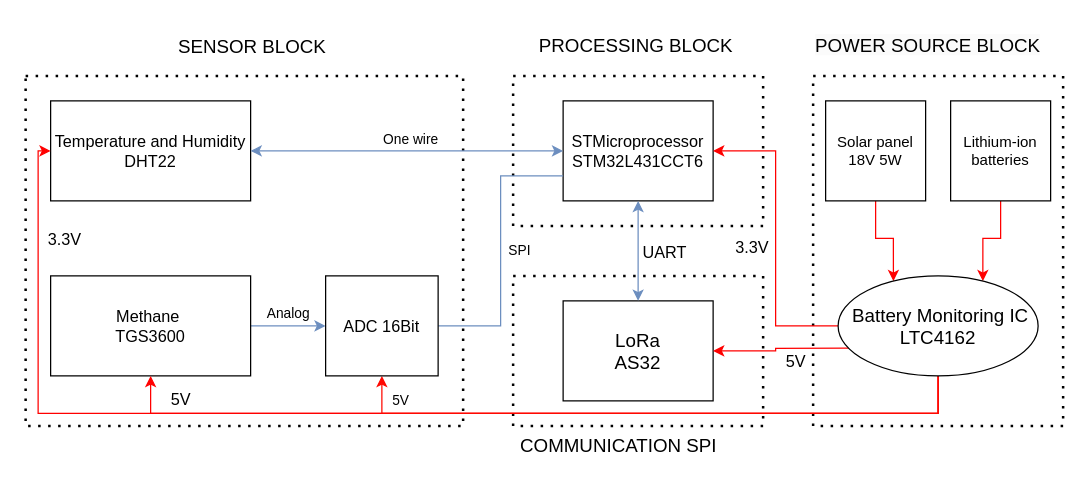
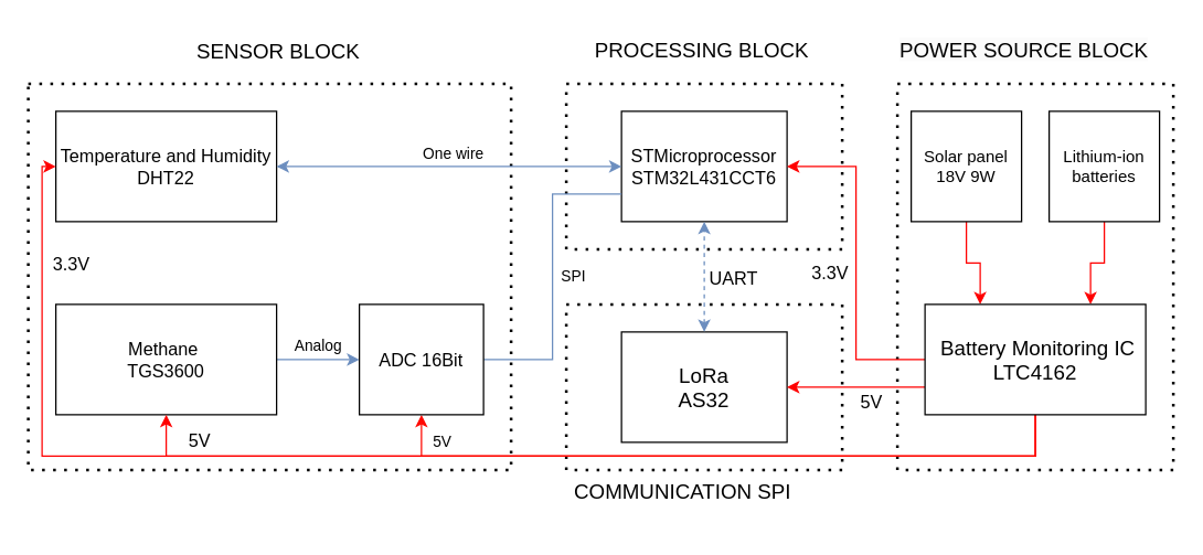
- <mxCell id="3" value="&lt;font style=&quot;font-size: 12px;&quot;&gt;Solar panel 18V 5W&lt;/font&gt;" style="rounded=0;whiteSpace=wrap;html=1;" vertex="1" parent="1"><mxGeometry x="660" y="80" width="80" height="80" as="geometry" /></mxCell>
+ <mxCell id="3" value="&lt;font style=&quot;font-size: 12px;&quot;&gt;Solar panel 18V 9W&lt;/font&gt;" style="rounded=0;whiteSpace=wrap;html=1;" vertex="1" parent="1"><mxGeometry x="660" y="80" width="80" height="80" as="geometry" /></mxCell>
- <mxCell id="28" value="" style="endArrow=classic;startArrow=classic;html=1;rounded=0;entryX=0.5;entryY=1;entryDx=0;entryDy=0;exitX=0.5;exitY=0;exitDx=0;exitDy=0;fillColor=#dae8fc;strokeColor=#6c8ebf;" edge="1" parent="1" source="7" target="6"><mxGeometry width="50" height="50" relative="1" as="geometry"><mxPoint x="480" y="240" as="sourcePoint" /><mxPoint x="530" y="190" as="targetPoint" /></mxGeometry></mxCell>
+ <mxCell id="28" value="" style="endArrow=classic;startArrow=classic;html=1;rounded=0;entryX=0.5;entryY=1;entryDx=0;entryDy=0;exitX=0.5;exitY=0;exitDx=0;exitDy=0;fillColor=#dae8fc;strokeColor=#6c8ebf;dashed=1;" edge="1" parent="1" source="7" target="6"><mxGeometry width="50" height="50" relative="1" as="geometry"><mxPoint x="480" y="240" as="sourcePoint" /><mxPoint x="530" y="190" as="targetPoint" /></mxGeometry></mxCell>
- <mxCell id="27" value="&lt;span style=&quot;font-size: 15px;&quot;&gt;&amp;nbsp;Battery Monitoring IC LTC4162&lt;/span&gt;" style="ellipse;whiteSpace=wrap;html=1;" vertex="1" parent="1"><mxGeometry x="670" y="220" width="160" height="80" as="geometry" /></mxCell>
+ <mxCell id="27" value="&lt;span style=&quot;font-size: 15px;&quot;&gt;&amp;nbsp;Battery Monitoring IC LTC4162&lt;/span&gt;" style="whiteSpace=wrap;html=1;rounded=0;" vertex="1" parent="1"><mxGeometry x="670" y="220" width="160" height="80" as="geometry" /></mxCell>
